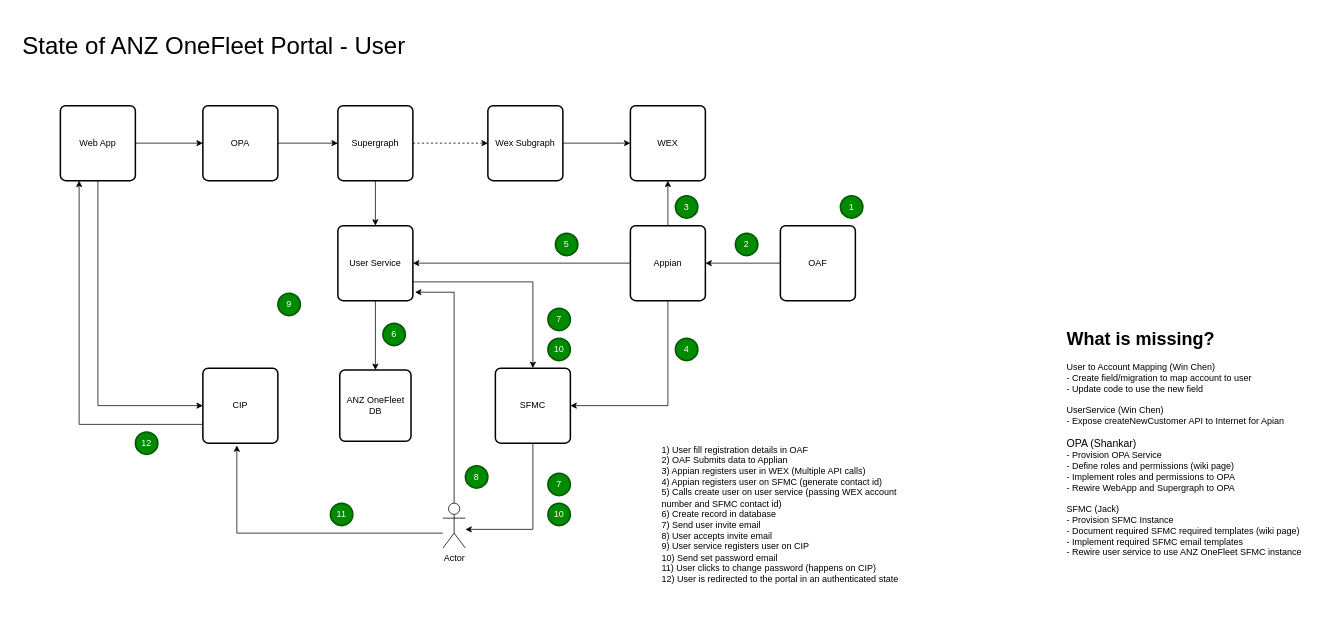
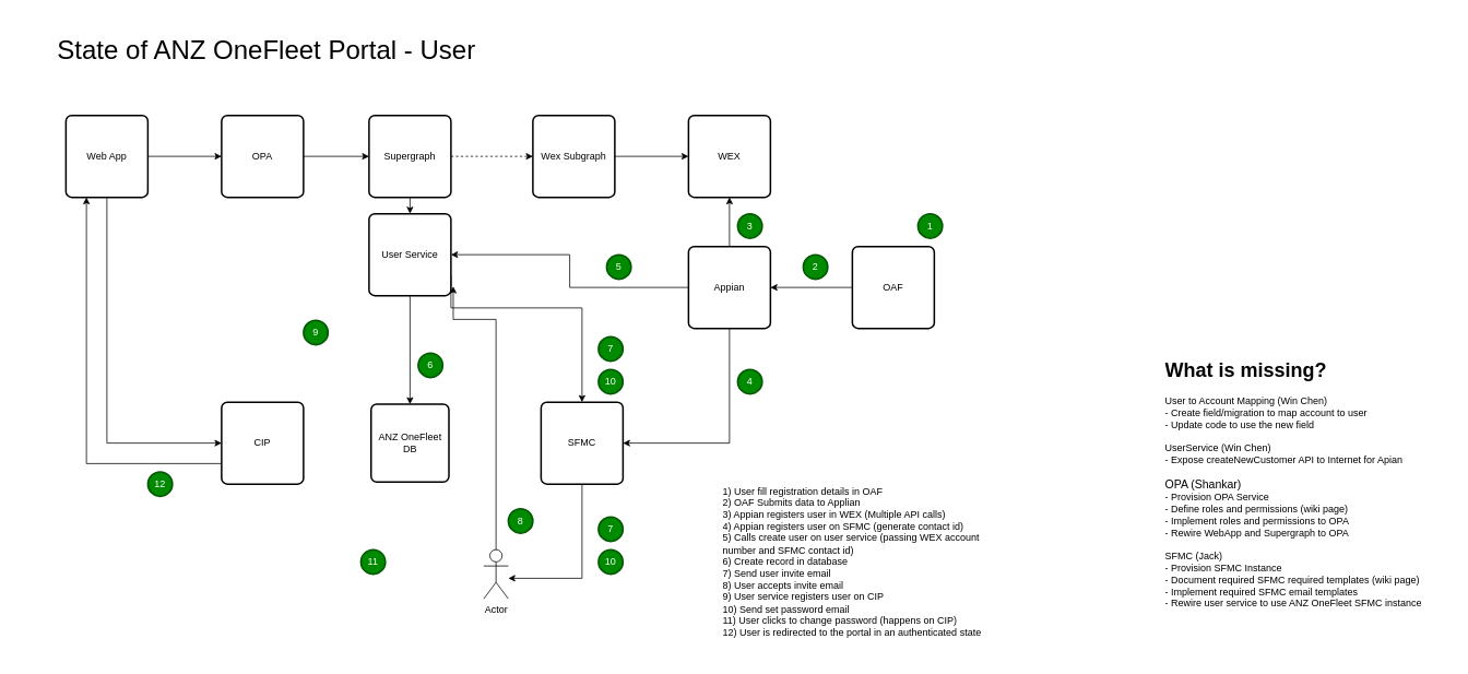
- <mxCell id="25" value="State of ANZ OneFleet Portal - User" style="text;html=1;align=center;verticalAlign=middle;whiteSpace=wrap;rounded=0;fontSize=32;" vertex="1" parent="1"><mxGeometry x="20" y="20" width="530" height="80" as="geometry" /></mxCell>
+ <mxCell id="25" value="State of ANZ OneFleet Portal - User" style="text;html=1;align=center;verticalAlign=middle;whiteSpace=wrap;rounded=0;fontSize=32;" vertex="1" parent="1"><mxGeometry x="60" y="20" width="530" height="80" as="geometry" /></mxCell>
- <mxCell id="4" value="User Service" style="rounded=1;whiteSpace=wrap;html=1;absoluteArcSize=1;arcSize=14;strokeWidth=2;" vertex="1" parent="1"><mxGeometry x="450" y="300" width="100" height="100" as="geometry" /></mxCell>
+ <mxCell id="4" value="User Service" style="rounded=1;whiteSpace=wrap;html=1;absoluteArcSize=1;arcSize=14;strokeWidth=2;" vertex="1" parent="1"><mxGeometry x="450" y="260" width="100" height="100" as="geometry" /></mxCell>
- <mxCell id="43" style="edgeStyle=orthogonalEdgeStyle;rounded=0;orthogonalLoop=1;jettySize=auto;html=1;entryX=0.453;entryY=1.03;entryDx=0;entryDy=0;entryPerimeter=0;" edge="1" parent="1" source="37" target="24"><mxGeometry relative="1" as="geometry"><mxPoint x="270" y="610" as="targetPoint" /><mxPoint x="540" y="710" as="sourcePoint" /><Array as="points"><mxPoint x="315" y="710" /></Array></mxGeometry></mxCell>
